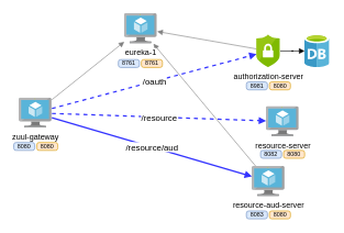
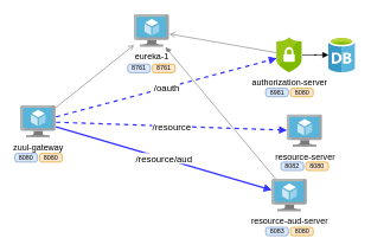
- <mxCell id="3" style="edgeStyle=none;rounded=0;orthogonalLoop=1;jettySize=auto;html=1;endArrow=block;endFill=1;strokeColor=#808080;" parent="1" source="4" target="23" edge="1"><mxGeometry relative="1" as="geometry" /></mxCell>
+ <mxCell id="3" style="edgeStyle=none;rounded=0;orthogonalLoop=1;jettySize=auto;html=1;endArrow=open;endFill=1;strokeColor=#808080;" parent="1" source="4" target="23" edge="1"><mxGeometry relative="1" as="geometry" /></mxCell>
- <mxCell id="8" style="rounded=0;orthogonalLoop=1;jettySize=auto;html=1;endArrow=block;endFill=1;strokeColor=#808080;" parent="1" source="12" target="23" edge="1"><mxGeometry relative="1" as="geometry" /></mxCell>
+ <mxCell id="8" style="rounded=0;orthogonalLoop=1;jettySize=auto;html=1;endArrow=open;endFill=1;strokeColor=#808080;" parent="1" source="12" target="23" edge="1"><mxGeometry relative="1" as="geometry" /></mxCell>
